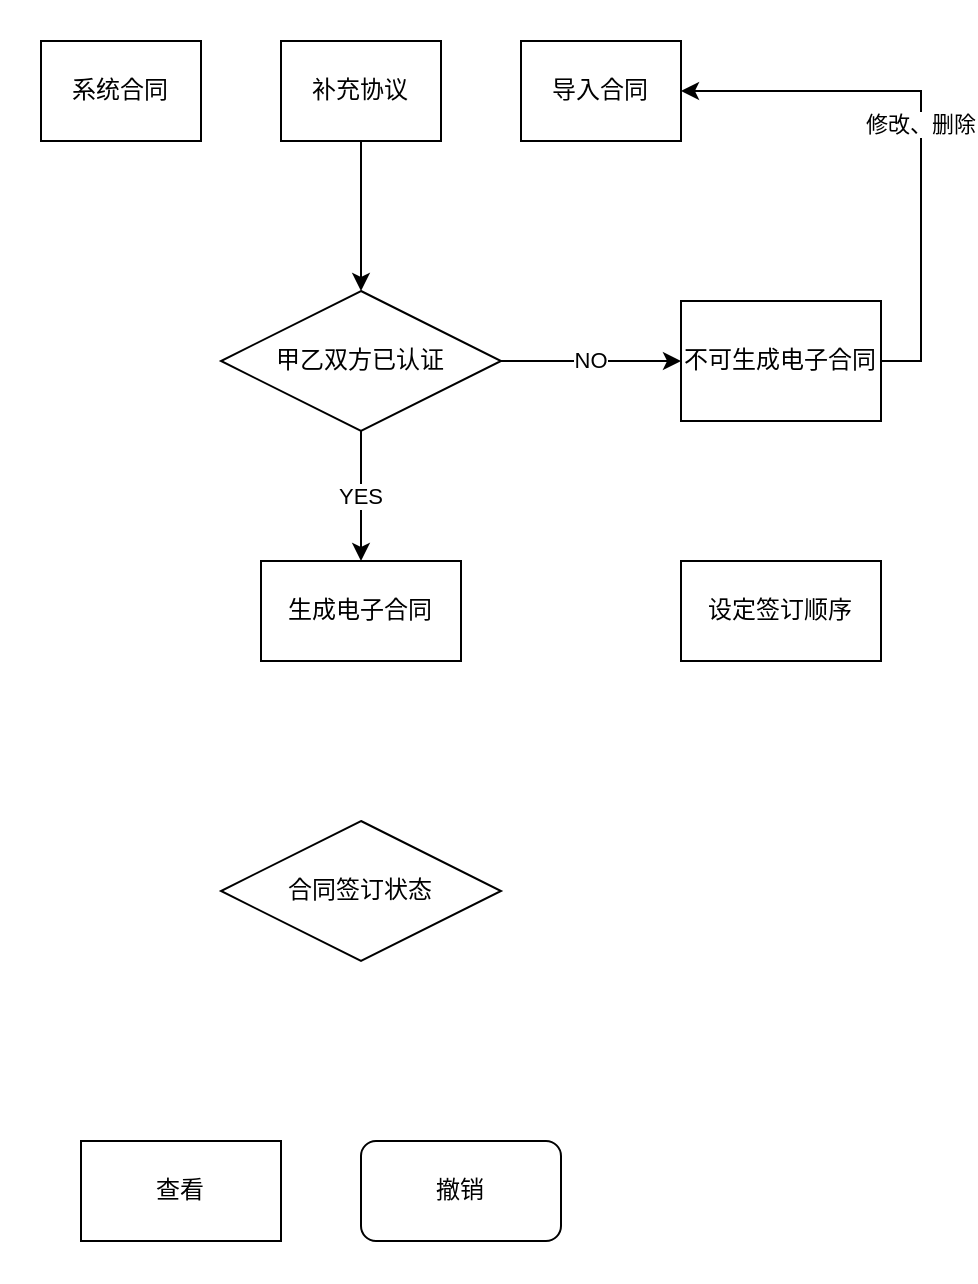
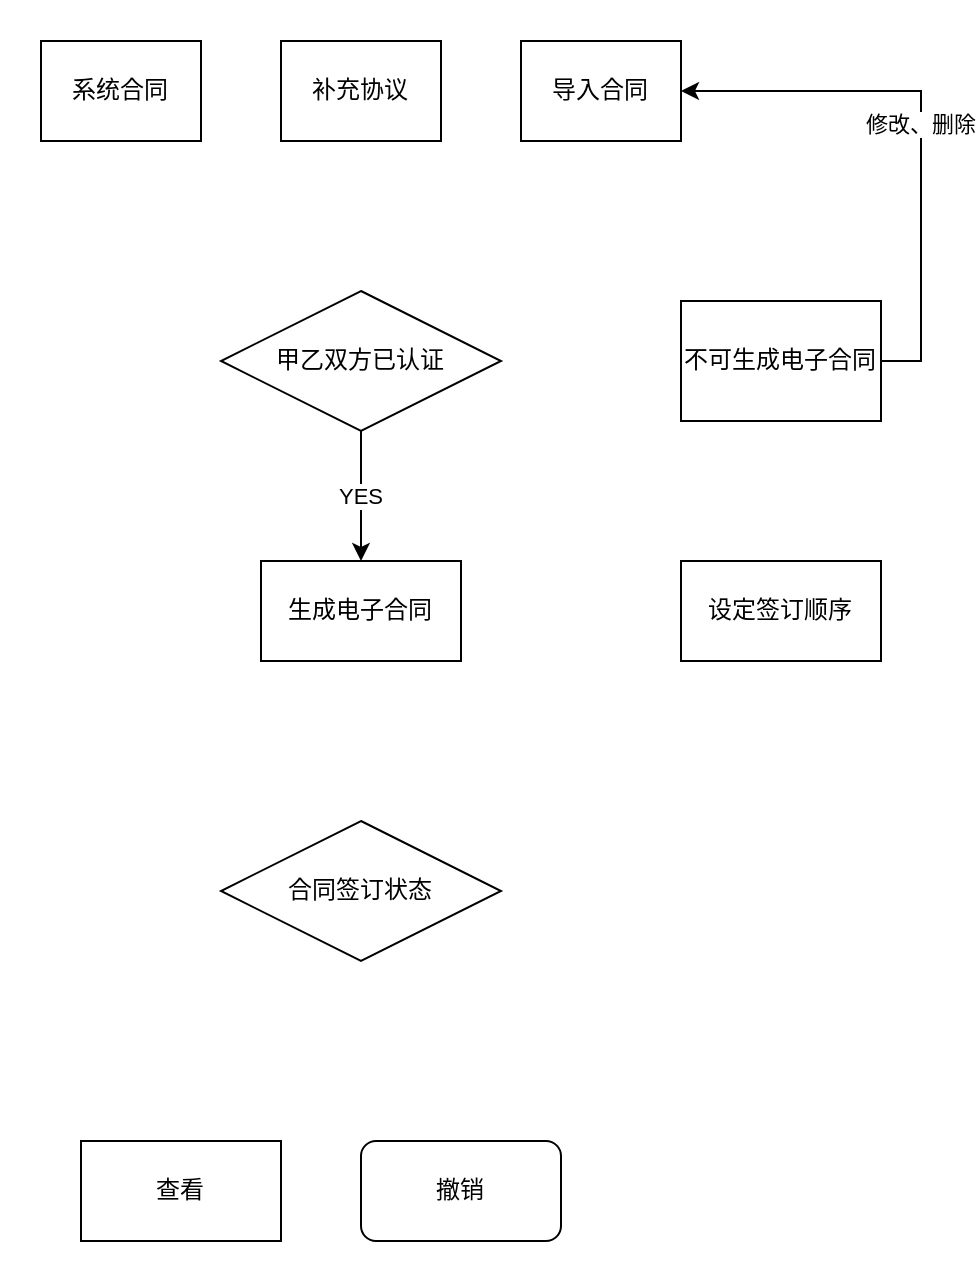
- <mxCell id="3" style="edgeStyle=orthogonalEdgeStyle;rounded=0;orthogonalLoop=1;jettySize=auto;html=1;exitX=0.5;exitY=1;exitDx=0;exitDy=0;entryX=0.5;entryY=0;entryDx=0;entryDy=0;" edge="1" parent="1" source="4" target="8"><mxGeometry relative="1" as="geometry" /></mxCell>
- <mxCell id="6" value="NO" style="edgeStyle=orthogonalEdgeStyle;rounded=0;orthogonalLoop=1;jettySize=auto;html=1;exitX=1;exitY=0.5;exitDx=0;exitDy=0;entryX=0;entryY=0.5;entryDx=0;entryDy=0;" edge="1" parent="1" source="8" target="11"><mxGeometry relative="1" as="geometry" /></mxCell>
